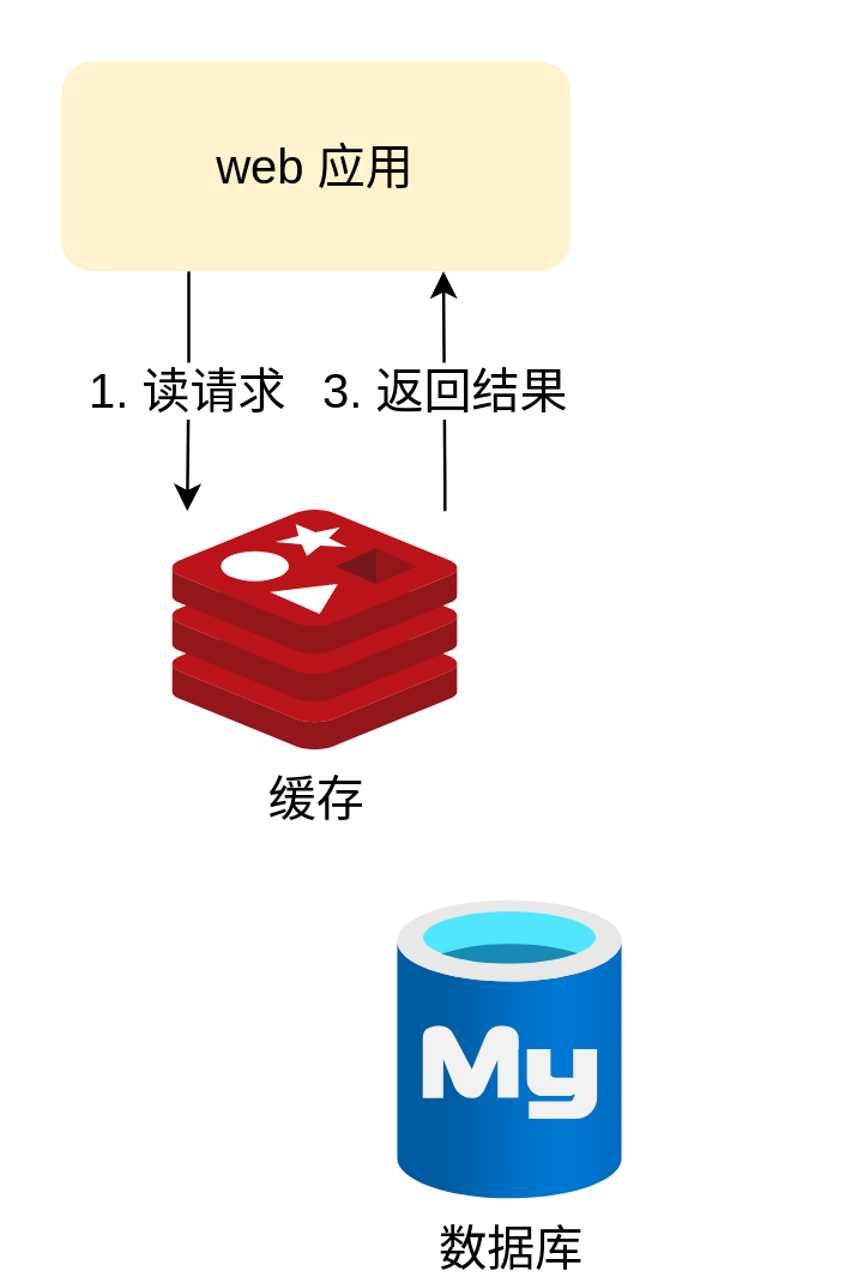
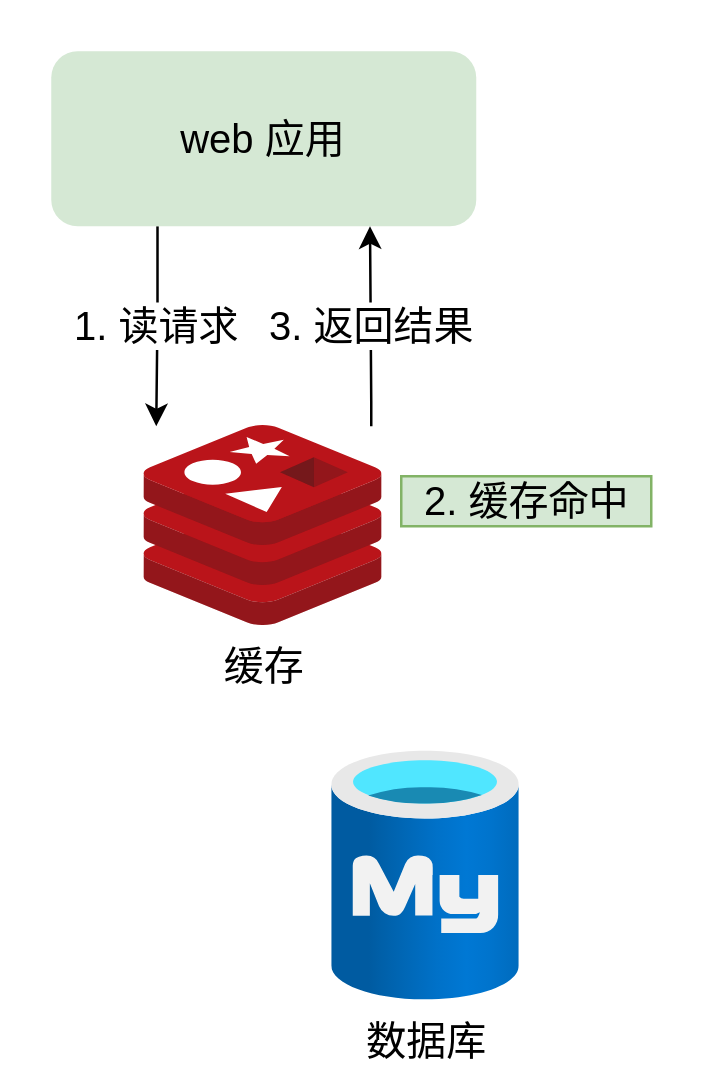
- <mxCell id="3" value="web 应用" style="rounded=1;whiteSpace=wrap;html=1;fontSize=16;fillColor=#fff2cc;strokeColor=none;" vertex="1" parent="1"><mxGeometry x="20" y="20" width="170" height="70" as="geometry" /></mxCell>
+ <mxCell id="3" value="web 应用" style="rounded=1;whiteSpace=wrap;html=1;fontSize=16;fillColor=#d5e8d4;strokeColor=none;" vertex="1" parent="1"><mxGeometry x="20" y="20" width="170" height="70" as="geometry" /></mxCell>
+ <mxCell id="7" value="2. 缓存命中" style="text;html=1;align=center;verticalAlign=middle;resizable=0;points=[];autosize=1;fontSize=16;fillColor=#d5e8d4;strokeColor=#82b366;" vertex="1" parent="1"><mxGeometry x="160" y="190" width="100" height="20" as="geometry" /></mxCell>
